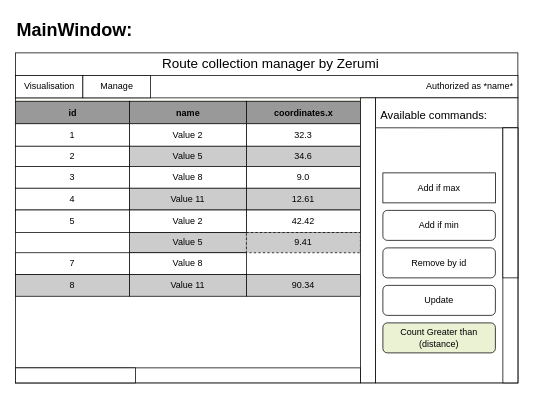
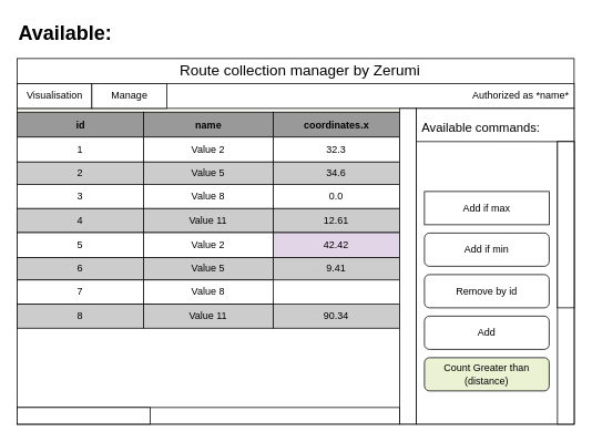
- <mxCell id="55" value="MainWindow:" style="text;strokeColor=none;fillColor=none;html=1;fontSize=24;fontStyle=1;verticalAlign=middle;align=left;" vertex="1" parent="1"><mxGeometry x="20" y="20" width="670" height="40" as="geometry" /></mxCell>
+ <mxCell id="55" value="Available:" style="text;strokeColor=none;fillColor=none;html=1;fontSize=24;fontStyle=1;verticalAlign=middle;align=left;" vertex="1" parent="1"><mxGeometry x="20" y="20" width="670" height="40" as="geometry" /></mxCell>
- <mxCell id="24" value="2" style="connectable=0;recursiveResize=0;whiteSpace=wrap;html=1;fillColor=#ffffff;" vertex="1" parent="23"><mxGeometry width="152" height="27" as="geometry"><mxRectangle width="152" height="27" as="alternateBounds" /></mxGeometry></mxCell>
+ <mxCell id="24" value="2" style="connectable=0;recursiveResize=0;whiteSpace=wrap;html=1;fillColor=#CCCCCC;" vertex="1" parent="23"><mxGeometry width="152" height="27" as="geometry"><mxRectangle width="152" height="27" as="alternateBounds" /></mxGeometry></mxCell>
- <mxCell id="30" value="9.0" style="connectable=0;recursiveResize=0;fontStyle=0;align=center;whiteSpace=wrap;html=1;" vertex="1" parent="27"><mxGeometry x="308" width="152" height="29" as="geometry"><mxRectangle width="152" height="29" as="alternateBounds" /></mxGeometry></mxCell>
+ <mxCell id="30" value="0.0" style="connectable=0;recursiveResize=0;fontStyle=0;align=center;whiteSpace=wrap;html=1;" vertex="1" parent="27"><mxGeometry x="308" width="152" height="29" as="geometry"><mxRectangle width="152" height="29" as="alternateBounds" /></mxGeometry></mxCell>
- <mxCell id="32" value="4" style="connectable=0;recursiveResize=0;whiteSpace=wrap;html=1;fillColor=#ffffff;" vertex="1" parent="31"><mxGeometry width="152" height="29" as="geometry"><mxRectangle width="152" height="29" as="alternateBounds" /></mxGeometry></mxCell>
+ <mxCell id="32" value="4" style="connectable=0;recursiveResize=0;whiteSpace=wrap;html=1;fillColor=#CCCCCC;" vertex="1" parent="31"><mxGeometry width="152" height="29" as="geometry"><mxRectangle width="152" height="29" as="alternateBounds" /></mxGeometry></mxCell>
- <mxCell id="38" value="42.42" style="connectable=0;recursiveResize=0;align=center;whiteSpace=wrap;html=1;" vertex="1" parent="1"><mxGeometry x="328" y="279.5" width="152" height="30" as="geometry"><mxRectangle width="152" height="30" as="alternateBounds" /></mxGeometry></mxCell>
+ <mxCell id="38" value="42.42" style="connectable=0;recursiveResize=0;align=center;whiteSpace=wrap;html=1;fillColor=#e1d5e7;" vertex="1" parent="1"><mxGeometry x="328" y="279.5" width="152" height="30" as="geometry"><mxRectangle width="152" height="30" as="alternateBounds" /></mxGeometry></mxCell>
+ <mxCell id="39" value="6" style="connectable=0;recursiveResize=0;whiteSpace=wrap;html=1;fillColor=#CCCCCC;" vertex="1" parent="1"><mxGeometry x="20" y="309.5" width="152" height="27" as="geometry"><mxRectangle width="152" height="27" as="alternateBounds" /></mxGeometry></mxCell>
- <mxCell id="41" value="9.41" style="connectable=0;recursiveResize=0;whiteSpace=wrap;html=1;fillColor=#CCCCCC;dashed=1;" vertex="1" parent="1"><mxGeometry x="328" y="309.5" width="152" height="27" as="geometry"><mxRectangle width="152" height="27" as="alternateBounds" /></mxGeometry></mxCell>
+ <mxCell id="41" value="9.41" style="connectable=0;recursiveResize=0;whiteSpace=wrap;html=1;fillColor=#CCCCCC;" vertex="1" parent="1"><mxGeometry x="328" y="309.5" width="152" height="27" as="geometry"><mxRectangle width="152" height="27" as="alternateBounds" /></mxGeometry></mxCell>
- <mxCell id="10" value="Update" style="rounded=1;whiteSpace=wrap;html=1;" vertex="1" parent="1"><mxGeometry x="510" y="380" width="150" height="40" as="geometry" /></mxCell>
+ <mxCell id="10" value="Add" style="rounded=1;whiteSpace=wrap;html=1;" vertex="1" parent="1"><mxGeometry x="510" y="380" width="150" height="40" as="geometry" /></mxCell>
